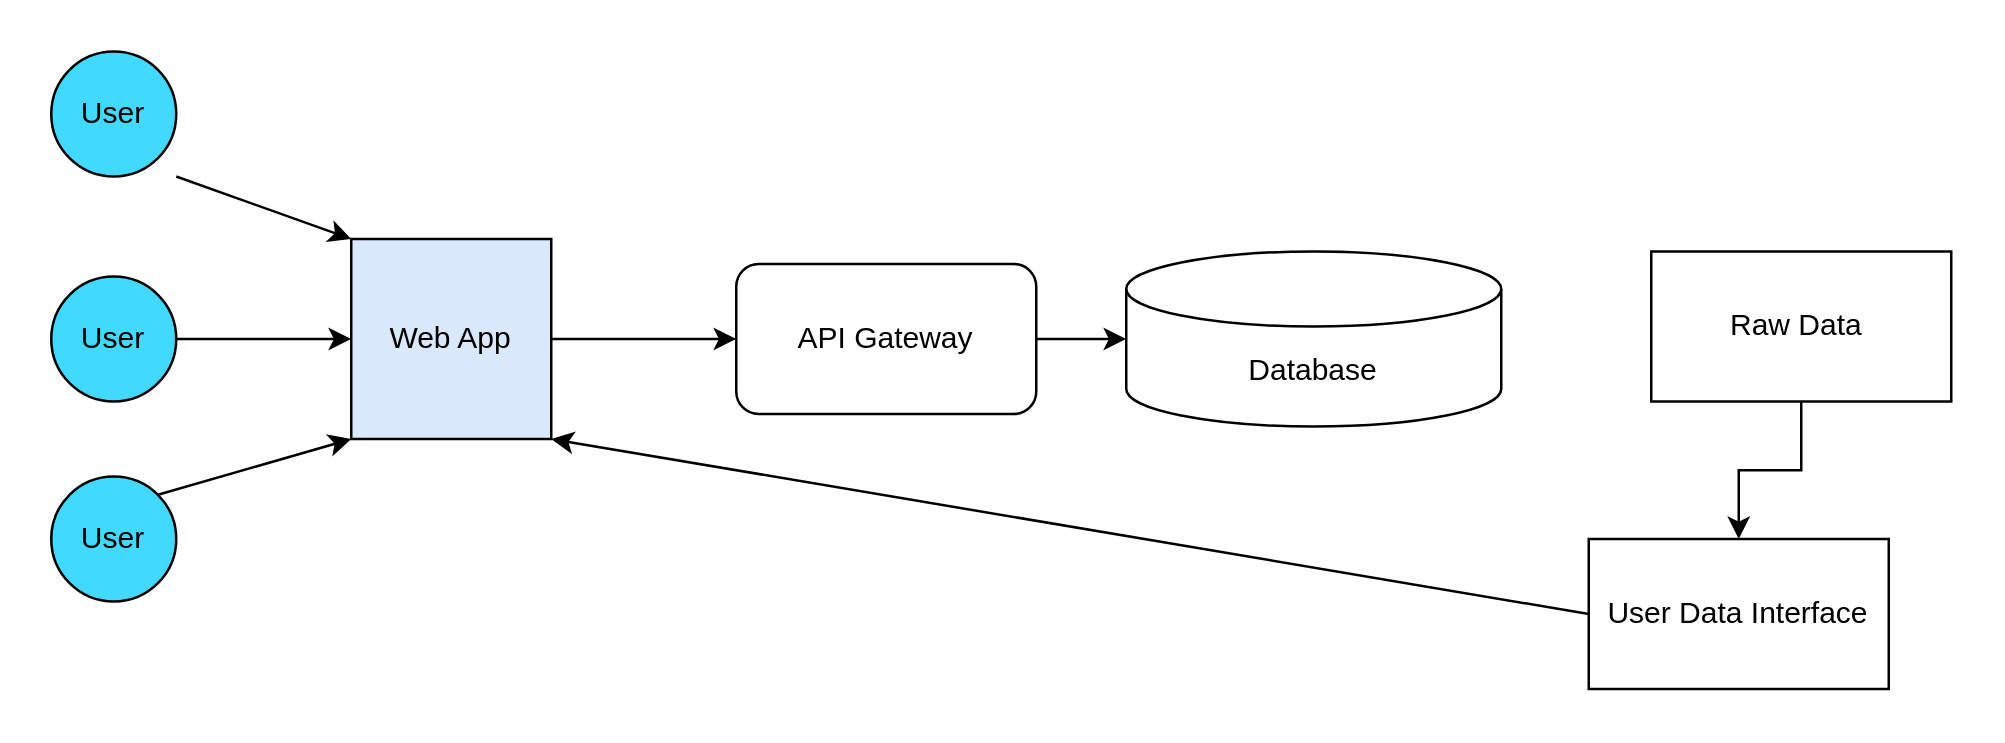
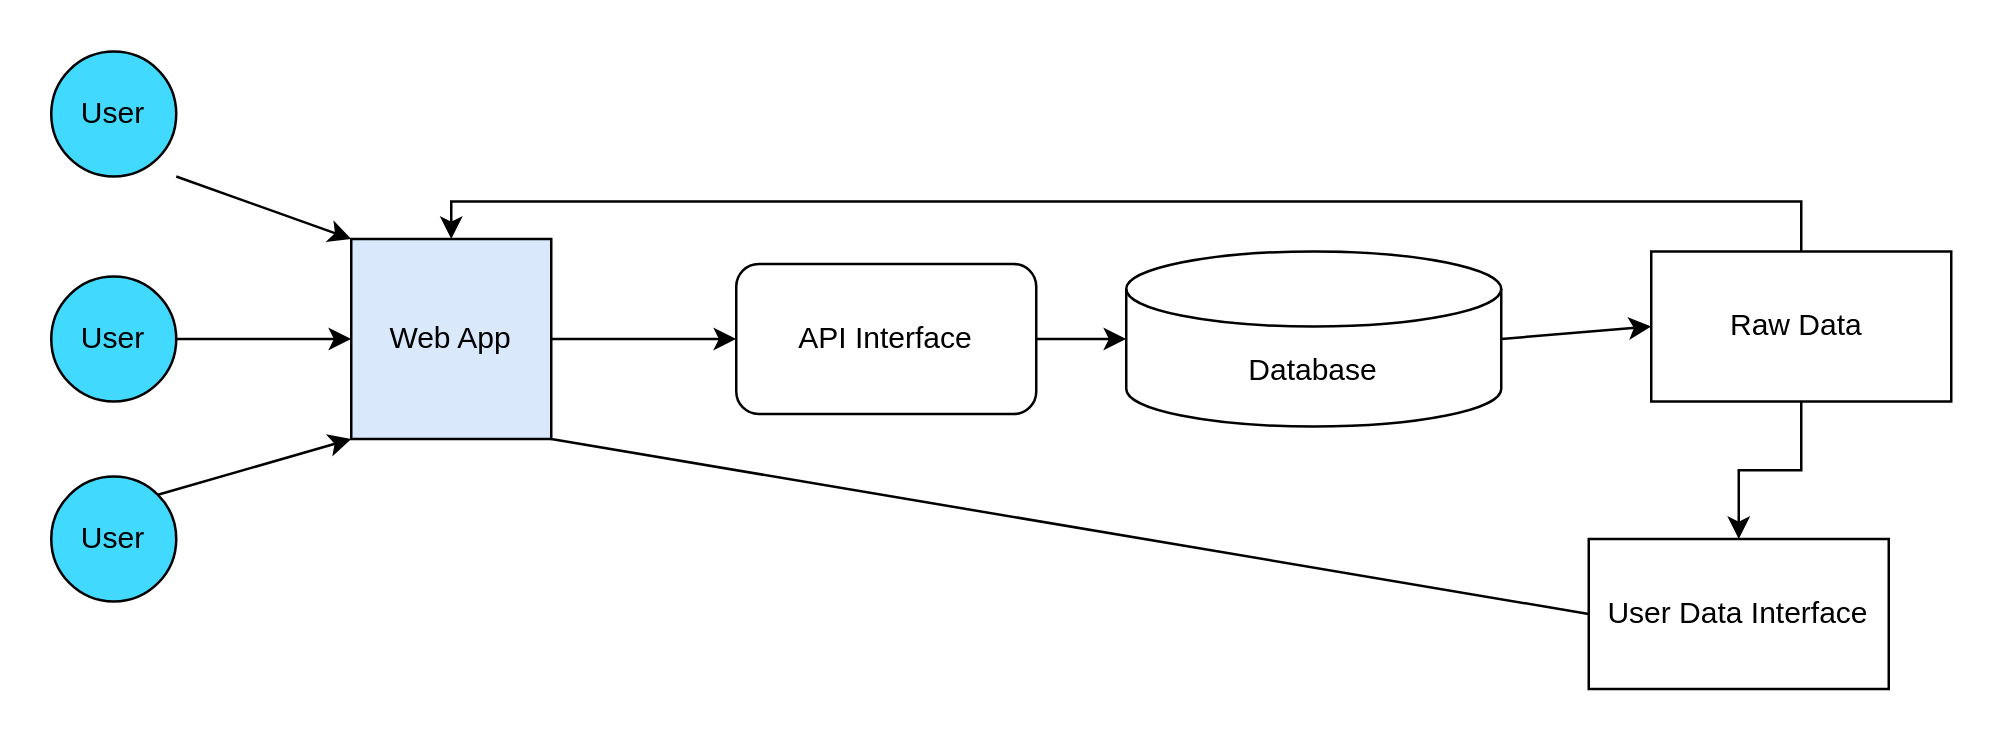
+ <mxCell id="15" style="edgeStyle=orthogonalEdgeStyle;rounded=0;orthogonalLoop=1;jettySize=auto;html=1;exitX=0.5;exitY=0;exitDx=0;exitDy=0;entryX=0.5;entryY=0;entryDx=0;entryDy=0;" edge="1" parent="1" source="16" target="9"><mxGeometry relative="1" as="geometry" /></mxCell>
+ <mxCell id="12" style="edgeStyle=none;rounded=0;orthogonalLoop=1;jettySize=auto;html=1;exitX=1;exitY=0.5;exitDx=0;exitDy=0;exitPerimeter=0;entryX=0;entryY=0.5;entryDx=0;entryDy=0;" edge="1" parent="1" source="13" target="16"><mxGeometry relative="1" as="geometry" /></mxCell>
- <mxCell id="11" value="API Gateway" style="rounded=1;whiteSpace=wrap;html=1;" vertex="1" parent="1"><mxGeometry x="294" y="105" width="120" height="60" as="geometry" /></mxCell>
+ <mxCell id="11" value="API Interface" style="rounded=1;whiteSpace=wrap;html=1;" vertex="1" parent="1"><mxGeometry x="294" y="105" width="120" height="60" as="geometry" /></mxCell>
- <mxCell id="17" style="edgeStyle=none;rounded=0;orthogonalLoop=1;jettySize=auto;html=1;exitX=0;exitY=0.5;exitDx=0;exitDy=0;entryX=1;entryY=1;entryDx=0;entryDy=0;" edge="1" parent="1" source="18" target="9"><mxGeometry relative="1" as="geometry" /></mxCell>
+ <mxCell id="17" style="edgeStyle=none;rounded=0;orthogonalLoop=1;jettySize=auto;html=1;exitX=0;exitY=0.5;exitDx=0;exitDy=0;entryX=1;entryY=1;entryDx=0;entryDy=0;endArrow=none;" edge="1" parent="1" source="18" target="9"><mxGeometry relative="1" as="geometry" /></mxCell>
